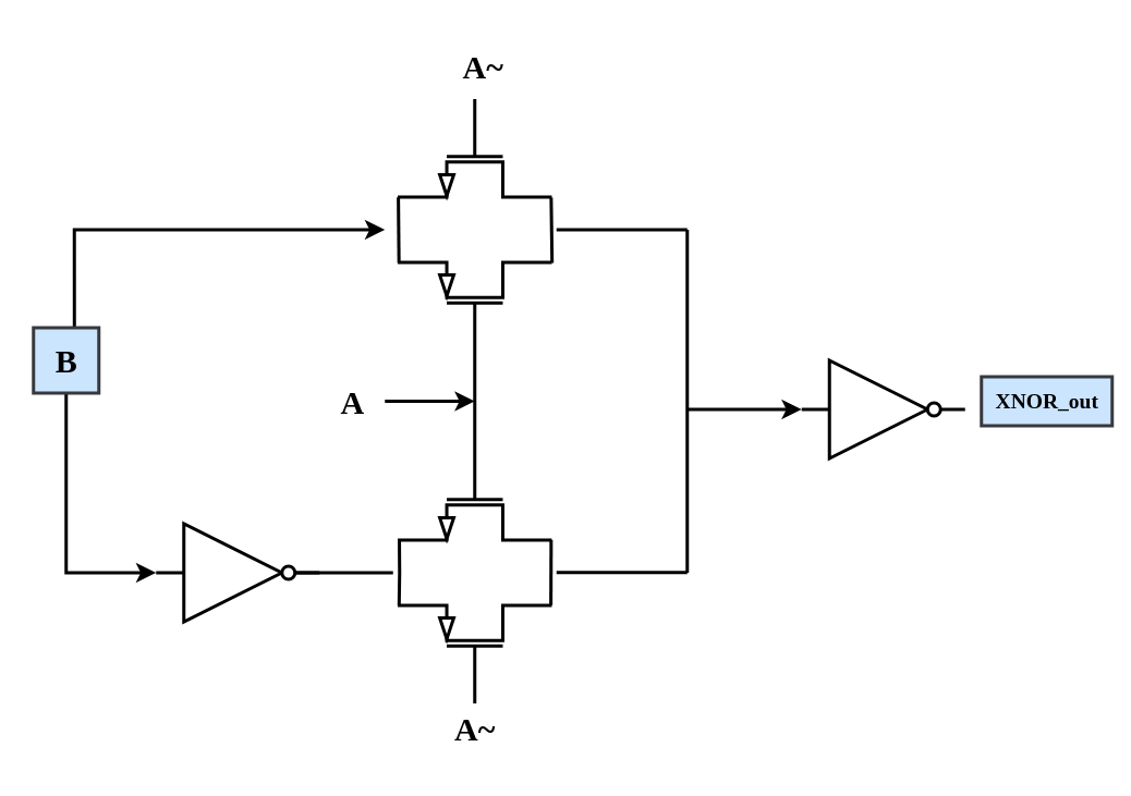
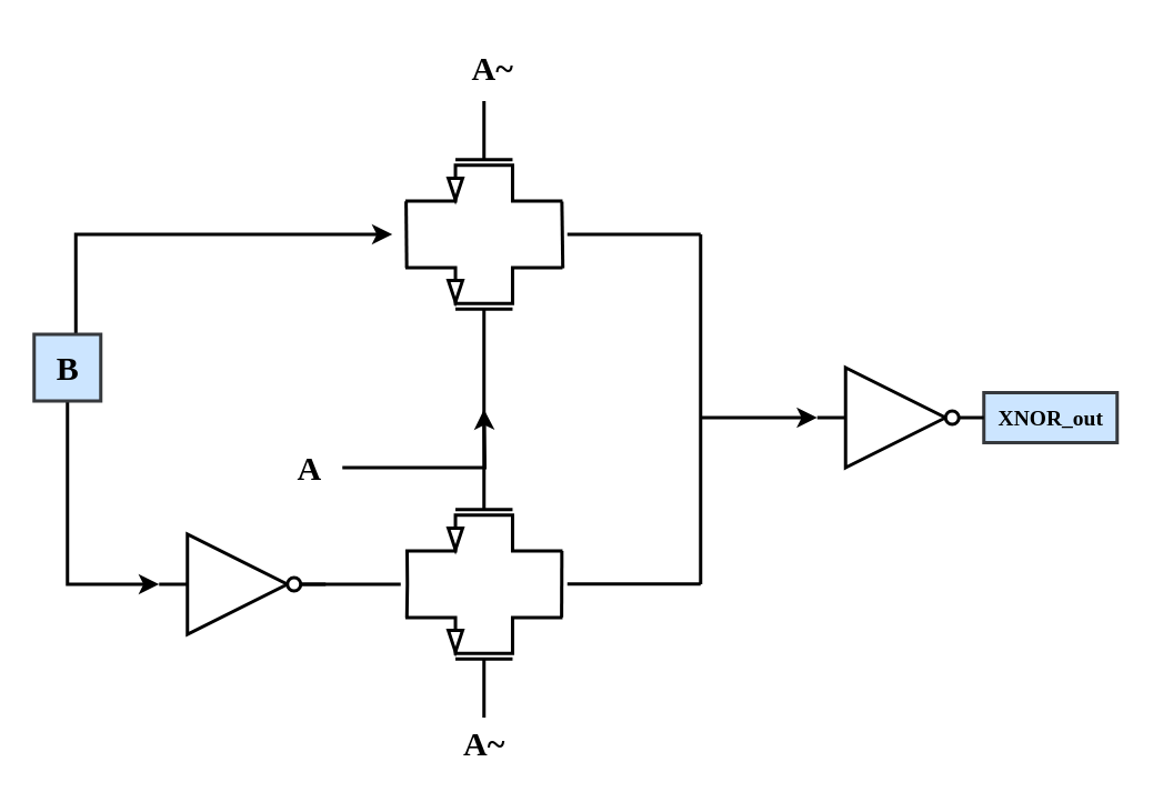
- <mxCell id="12" value="A" style="text;html=1;align=center;verticalAlign=middle;resizable=0;points=[];autosize=1;strokeColor=none;fillColor=none;fontFamily=Times New Roman;fontStyle=1;fontSize=20;strokeWidth=2;" parent="1" vertex="1"><mxGeometry x="195" y="225" width="40" height="40" as="geometry" /></mxCell>
+ <mxCell id="12" value="A" style="text;html=1;align=center;verticalAlign=middle;resizable=0;points=[];autosize=1;strokeColor=none;fillColor=none;fontFamily=Times New Roman;fontStyle=1;fontSize=20;strokeWidth=2;" parent="1" vertex="1"><mxGeometry x="165" y="260" width="40" height="40" as="geometry" /></mxCell>
- <mxCell id="24" value="XNOR_out" style="text;html=1;align=center;verticalAlign=middle;resizable=0;points=[];autosize=1;strokeColor=#36393d;fillColor=#cce5ff;fontStyle=1;fontFamily=Times New Roman;fontSize=13;strokeWidth=2;" parent="1" vertex="1"><mxGeometry x="600" y="230" width="80" height="30" as="geometry" /></mxCell>
+ <mxCell id="24" value="XNOR_out" style="text;html=1;align=center;verticalAlign=middle;resizable=0;points=[];autosize=1;strokeColor=#36393d;fillColor=#cce5ff;fontStyle=1;fontFamily=Times New Roman;fontSize=13;strokeWidth=2;" parent="1" vertex="1"><mxGeometry x="590" y="235" width="80" height="30" as="geometry" /></mxCell>
